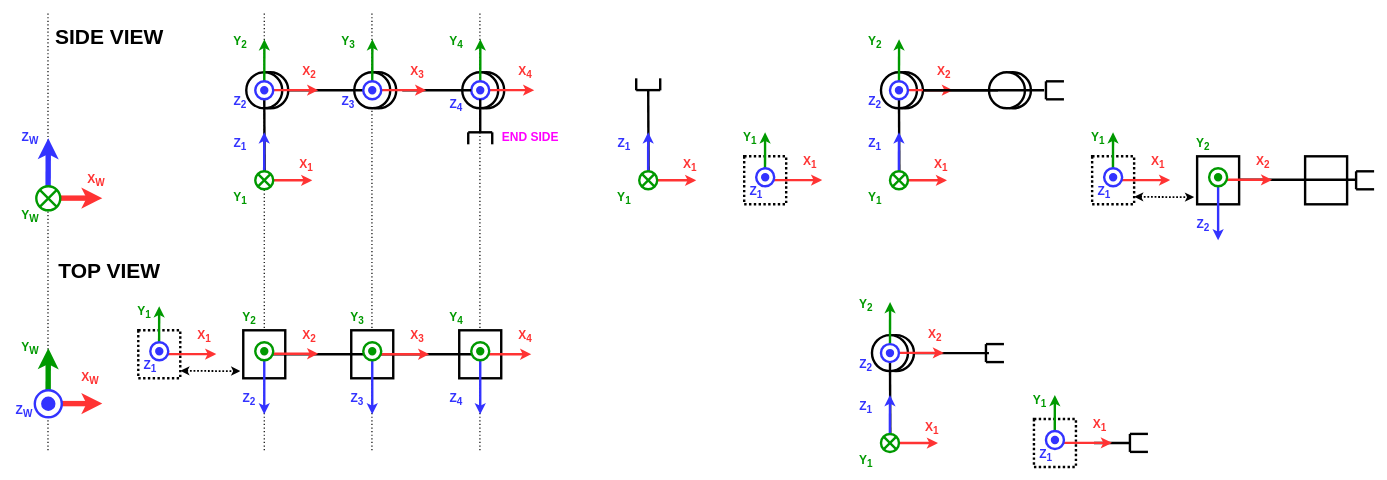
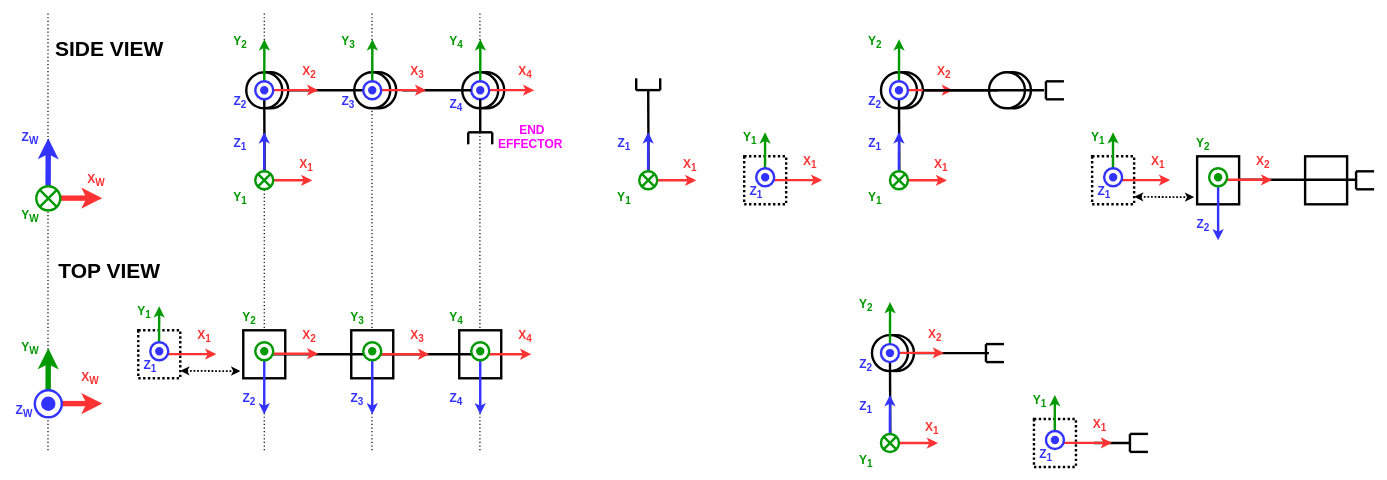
- <mxCell id="98" value="&lt;b&gt;&lt;font style=&quot;font-size: 35px&quot;&gt;SIDE VIEW&lt;/font&gt;&lt;/b&gt;" style="text;html=1;strokeColor=none;fillColor=none;align=center;verticalAlign=middle;whiteSpace=wrap;rounded=0;" vertex="1" parent="1"><mxGeometry x="72" y="40" width="220" height="39" as="geometry" /></mxCell>
+ <mxCell id="98" value="&lt;b&gt;&lt;font style=&quot;font-size: 35px&quot;&gt;SIDE VIEW&lt;/font&gt;&lt;/b&gt;" style="text;html=1;strokeColor=none;fillColor=none;align=center;verticalAlign=middle;whiteSpace=wrap;rounded=0;" vertex="1" parent="1"><mxGeometry x="72" y="60" width="220" height="39" as="geometry" /></mxCell>
- <mxCell id="97" value="&lt;b&gt;&lt;font style=&quot;font-size: 20px&quot; color=&quot;#ff00ff&quot;&gt;END SIDE&amp;nbsp;&lt;/font&gt;&lt;/b&gt;" style="text;html=1;strokeColor=none;fillColor=none;align=center;verticalAlign=middle;whiteSpace=wrap;rounded=0;" vertex="1" parent="1"><mxGeometry x="832" y="207" width="109" height="39" as="geometry" /></mxCell>
+ <mxCell id="97" value="&lt;b&gt;&lt;font style=&quot;font-size: 20px&quot; color=&quot;#ff00ff&quot;&gt;END EFFECTOR&amp;nbsp;&lt;/font&gt;&lt;/b&gt;" style="text;html=1;strokeColor=none;fillColor=none;align=center;verticalAlign=middle;whiteSpace=wrap;rounded=0;" vertex="1" parent="1"><mxGeometry x="832" y="207" width="109" height="39" as="geometry" /></mxCell>
